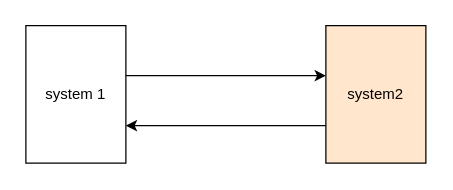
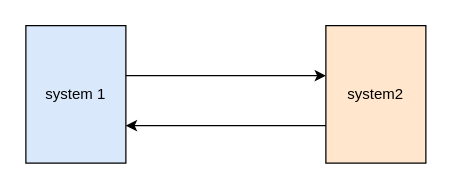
- <mxCell id="2" value="system 1" style="rounded=0;whiteSpace=wrap;html=1;" vertex="1" parent="1"><mxGeometry x="20" y="20" width="80" height="110" as="geometry" /></mxCell>
+ <mxCell id="2" value="system 1" style="rounded=0;whiteSpace=wrap;html=1;fillColor=#dae8fc;" vertex="1" parent="1"><mxGeometry x="20" y="20" width="80" height="110" as="geometry" /></mxCell>
